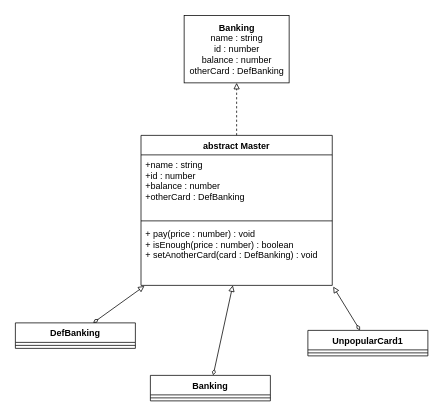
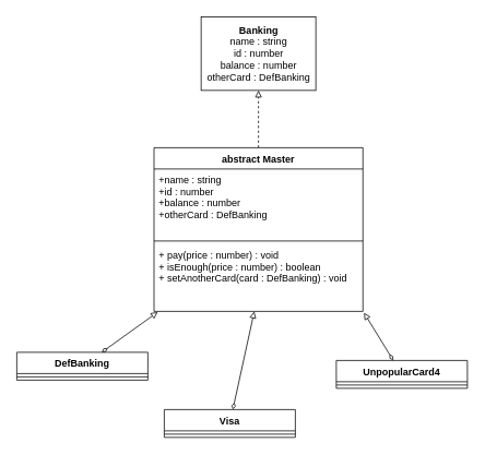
- <mxCell id="4" value="UnpopularCard1" style="swimlane;fontStyle=1;align=center;verticalAlign=top;childLayout=stackLayout;horizontal=1;startSize=26;horizontalStack=0;resizeParent=1;resizeParentMax=0;resizeLast=0;collapsible=1;marginBottom=0;" parent="1" vertex="1"><mxGeometry x="410" y="440" width="160" height="34" as="geometry" /></mxCell>
+ <mxCell id="4" value="UnpopularCard4" style="swimlane;fontStyle=1;align=center;verticalAlign=top;childLayout=stackLayout;horizontal=1;startSize=26;horizontalStack=0;resizeParent=1;resizeParentMax=0;resizeLast=0;collapsible=1;marginBottom=0;" parent="1" vertex="1"><mxGeometry x="410" y="440" width="160" height="34" as="geometry" /></mxCell>
- <mxCell id="7" value="Banking" style="swimlane;fontStyle=1;align=center;verticalAlign=top;childLayout=stackLayout;horizontal=1;startSize=26;horizontalStack=0;resizeParent=1;resizeParentMax=0;resizeLast=0;collapsible=1;marginBottom=0;" parent="1" vertex="1"><mxGeometry x="200" y="500" width="160" height="34" as="geometry" /></mxCell>
+ <mxCell id="7" value="Visa" style="swimlane;fontStyle=1;align=center;verticalAlign=top;childLayout=stackLayout;horizontal=1;startSize=26;horizontalStack=0;resizeParent=1;resizeParentMax=0;resizeLast=0;collapsible=1;marginBottom=0;" parent="1" vertex="1"><mxGeometry x="200" y="500" width="160" height="34" as="geometry" /></mxCell>
